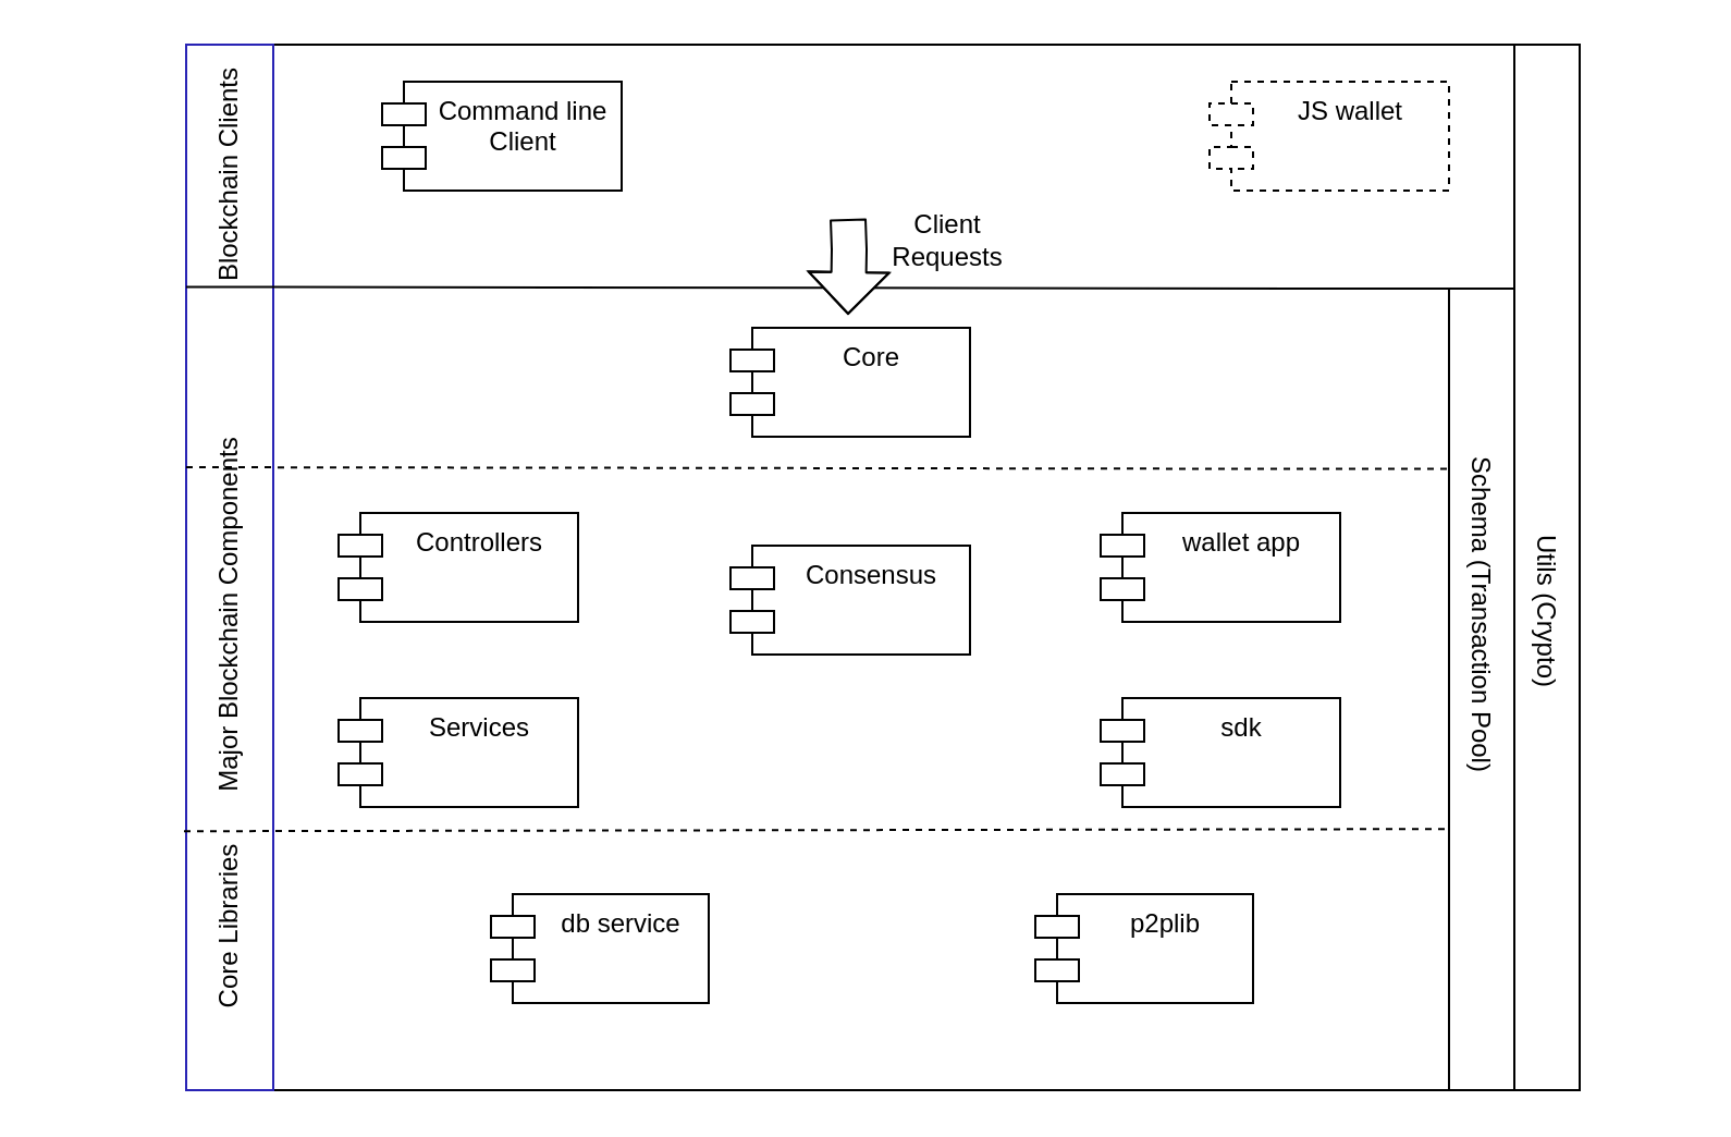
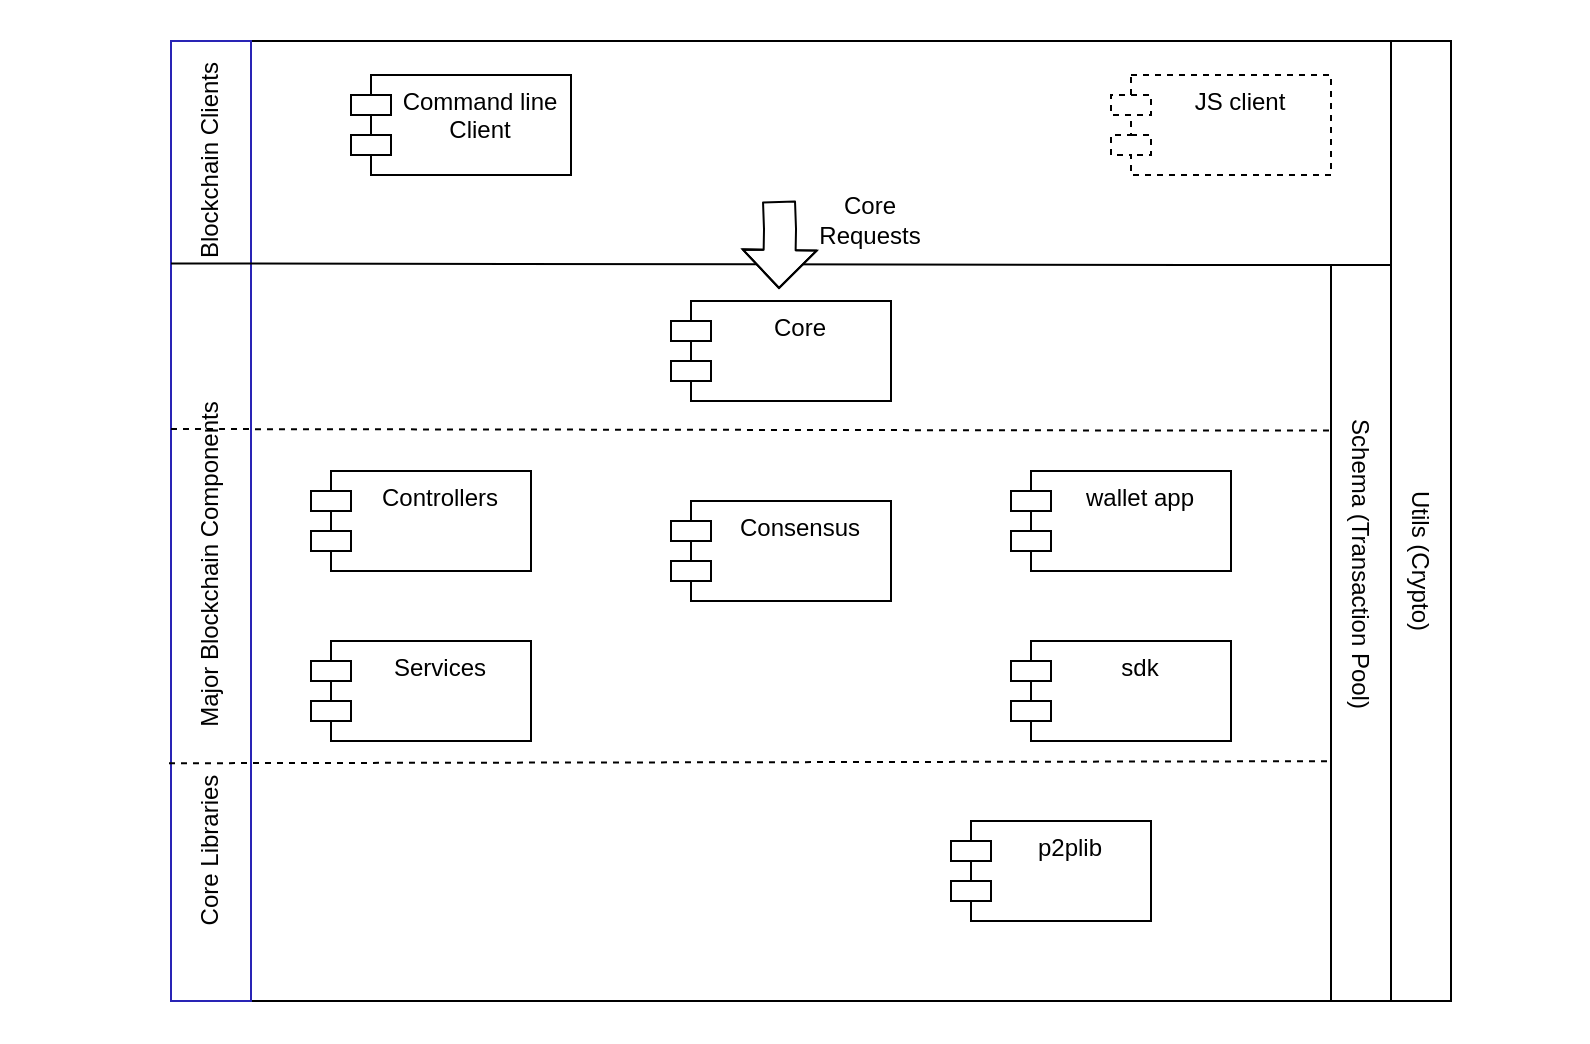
- <mxCell id="4" value="JS wallet" style="shape=module;align=left;spacingLeft=20;align=center;verticalAlign=top;dashed=1;" vertex="1" parent="1"><mxGeometry x="555" y="37" width="110" height="50" as="geometry" /></mxCell>
+ <mxCell id="4" value="JS client" style="shape=module;align=left;spacingLeft=20;align=center;verticalAlign=top;dashed=1;" vertex="1" parent="1"><mxGeometry x="555" y="37" width="110" height="50" as="geometry" /></mxCell>
- <mxCell id="24" value="Client Requests" style="text;html=1;strokeColor=none;fillColor=none;align=center;verticalAlign=middle;whiteSpace=wrap;rounded=0;labelBackgroundColor=none;" vertex="1" parent="1"><mxGeometry x="415" y="100" width="40" height="20" as="geometry" /></mxCell>
+ <mxCell id="24" value="Core Requests" style="text;html=1;strokeColor=none;fillColor=none;align=center;verticalAlign=middle;whiteSpace=wrap;rounded=0;labelBackgroundColor=none;" vertex="1" parent="1"><mxGeometry x="415" y="100" width="40" height="20" as="geometry" /></mxCell>
- <mxCell id="10" value="db service" style="shape=module;align=left;spacingLeft=20;align=center;verticalAlign=top;" vertex="1" parent="1"><mxGeometry x="225" y="410" width="100" height="50" as="geometry" /></mxCell>
